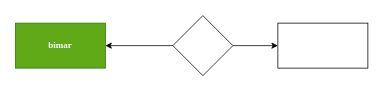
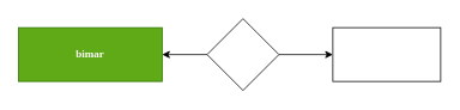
- <mxCell id="2" value="bimar" style="rounded=0;whiteSpace=wrap;html=1;fillColor=#60a917;fontColor=#ffffff;strokeColor=#2D7600;fontFamily=Tahoma;fontStyle=1" vertex="1" parent="1"><mxGeometry x="20" y="30" width="120" height="60" as="geometry" /></mxCell>
+ <mxCell id="2" value="bimar" style="rounded=0;whiteSpace=wrap;html=1;fillColor=#60a917;fontColor=#ffffff;strokeColor=#2D7600;fontFamily=Tahoma;fontStyle=1" vertex="1" parent="1"><mxGeometry x="20" y="30" width="160" height="60" as="geometry" /></mxCell>
